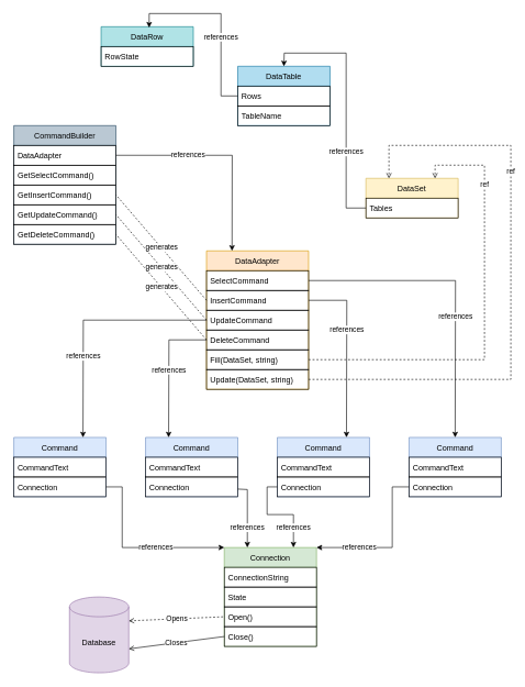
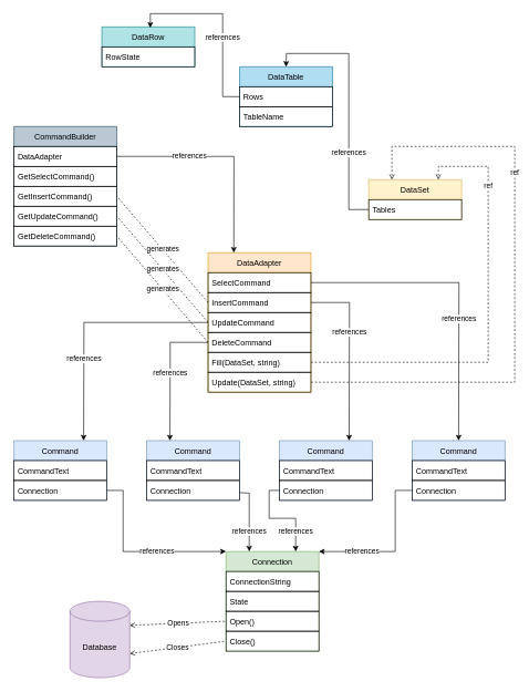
- <mxCell id="9" value="Closes" style="endArrow=none;dashed=0;html=1;startArrow=open;startFill=0;exitX=1;exitY=0;exitDx=0;exitDy=78.75;exitPerimeter=0;entryX=0;entryY=0.5;entryDx=0;entryDy=0;" edge="1" parent="1" source="7" target="6"><mxGeometry width="50" height="50" relative="1" as="geometry"><mxPoint x="275" y="1120" as="sourcePoint" /><mxPoint x="325" y="1070" as="targetPoint" /></mxGeometry></mxCell>
+ <mxCell id="9" value="Closes" style="endArrow=none;dashed=1;html=1;startArrow=open;startFill=0;exitX=1;exitY=0;exitDx=0;exitDy=78.75;exitPerimeter=0;entryX=0;entryY=0.5;entryDx=0;entryDy=0;" edge="1" parent="1" source="7" target="6"><mxGeometry width="50" height="50" relative="1" as="geometry"><mxPoint x="275" y="1120" as="sourcePoint" /><mxPoint x="325" y="1070" as="targetPoint" /></mxGeometry></mxCell>
